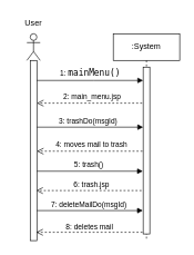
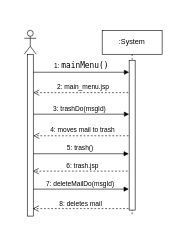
- <mxCell id="9" value="User" style="text;html=1;align=center;verticalAlign=middle;whiteSpace=wrap;rounded=0;" parent="1" vertex="1"><mxGeometry x="20" y="20" width="60" height="30" as="geometry" /></mxCell>
